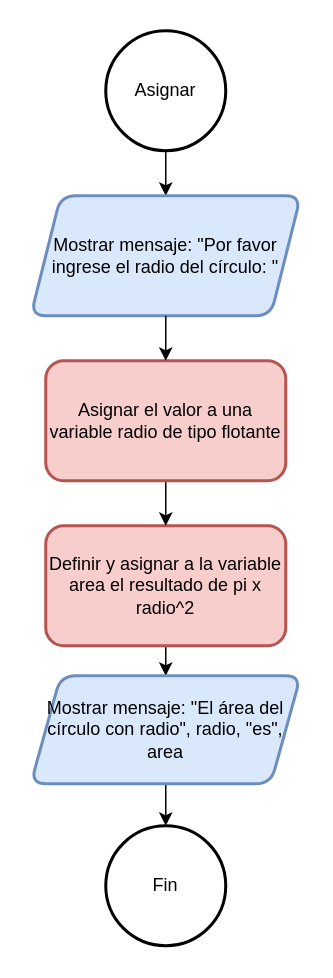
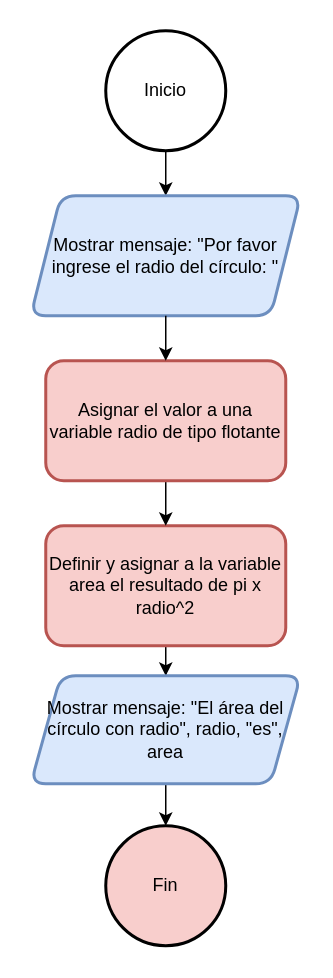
- <mxCell id="3" value="Asignar" style="strokeWidth=2;html=1;shape=mxgraph.flowchart.start_2;whiteSpace=wrap;" parent="1" vertex="1"><mxGeometry x="70" y="20" width="80" height="80" as="geometry" /></mxCell>
+ <mxCell id="3" value="Inicio" style="strokeWidth=2;html=1;shape=mxgraph.flowchart.start_2;whiteSpace=wrap;" parent="1" vertex="1"><mxGeometry x="70" y="20" width="80" height="80" as="geometry" /></mxCell>
- <mxCell id="9" value="Fin" style="ellipse;whiteSpace=wrap;html=1;rounded=1;strokeWidth=2;" parent="1" vertex="1"><mxGeometry x="70" y="550" width="80" height="80" as="geometry" /></mxCell>
+ <mxCell id="9" value="Fin" style="ellipse;whiteSpace=wrap;html=1;rounded=1;strokeWidth=2;fillColor=#f8cecc;" parent="1" vertex="1"><mxGeometry x="70" y="550" width="80" height="80" as="geometry" /></mxCell>
